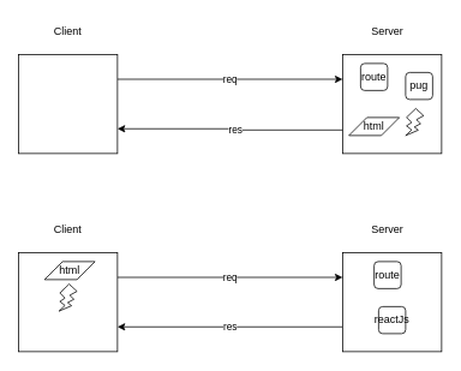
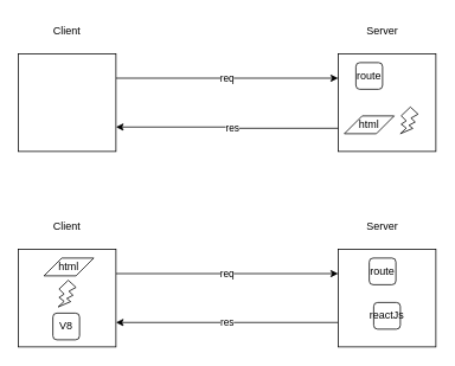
- <mxCell id="12" value="pug" style="rounded=1;whiteSpace=wrap;html=1;" vertex="1" parent="1"><mxGeometry x="450" y="80" width="30" height="30" as="geometry" /></mxCell>
+ <mxCell id="25" value="V8" style="rounded=1;whiteSpace=wrap;html=1;" vertex="1" parent="1"><mxGeometry x="59" y="352" width="30" height="30" as="geometry" /></mxCell>
